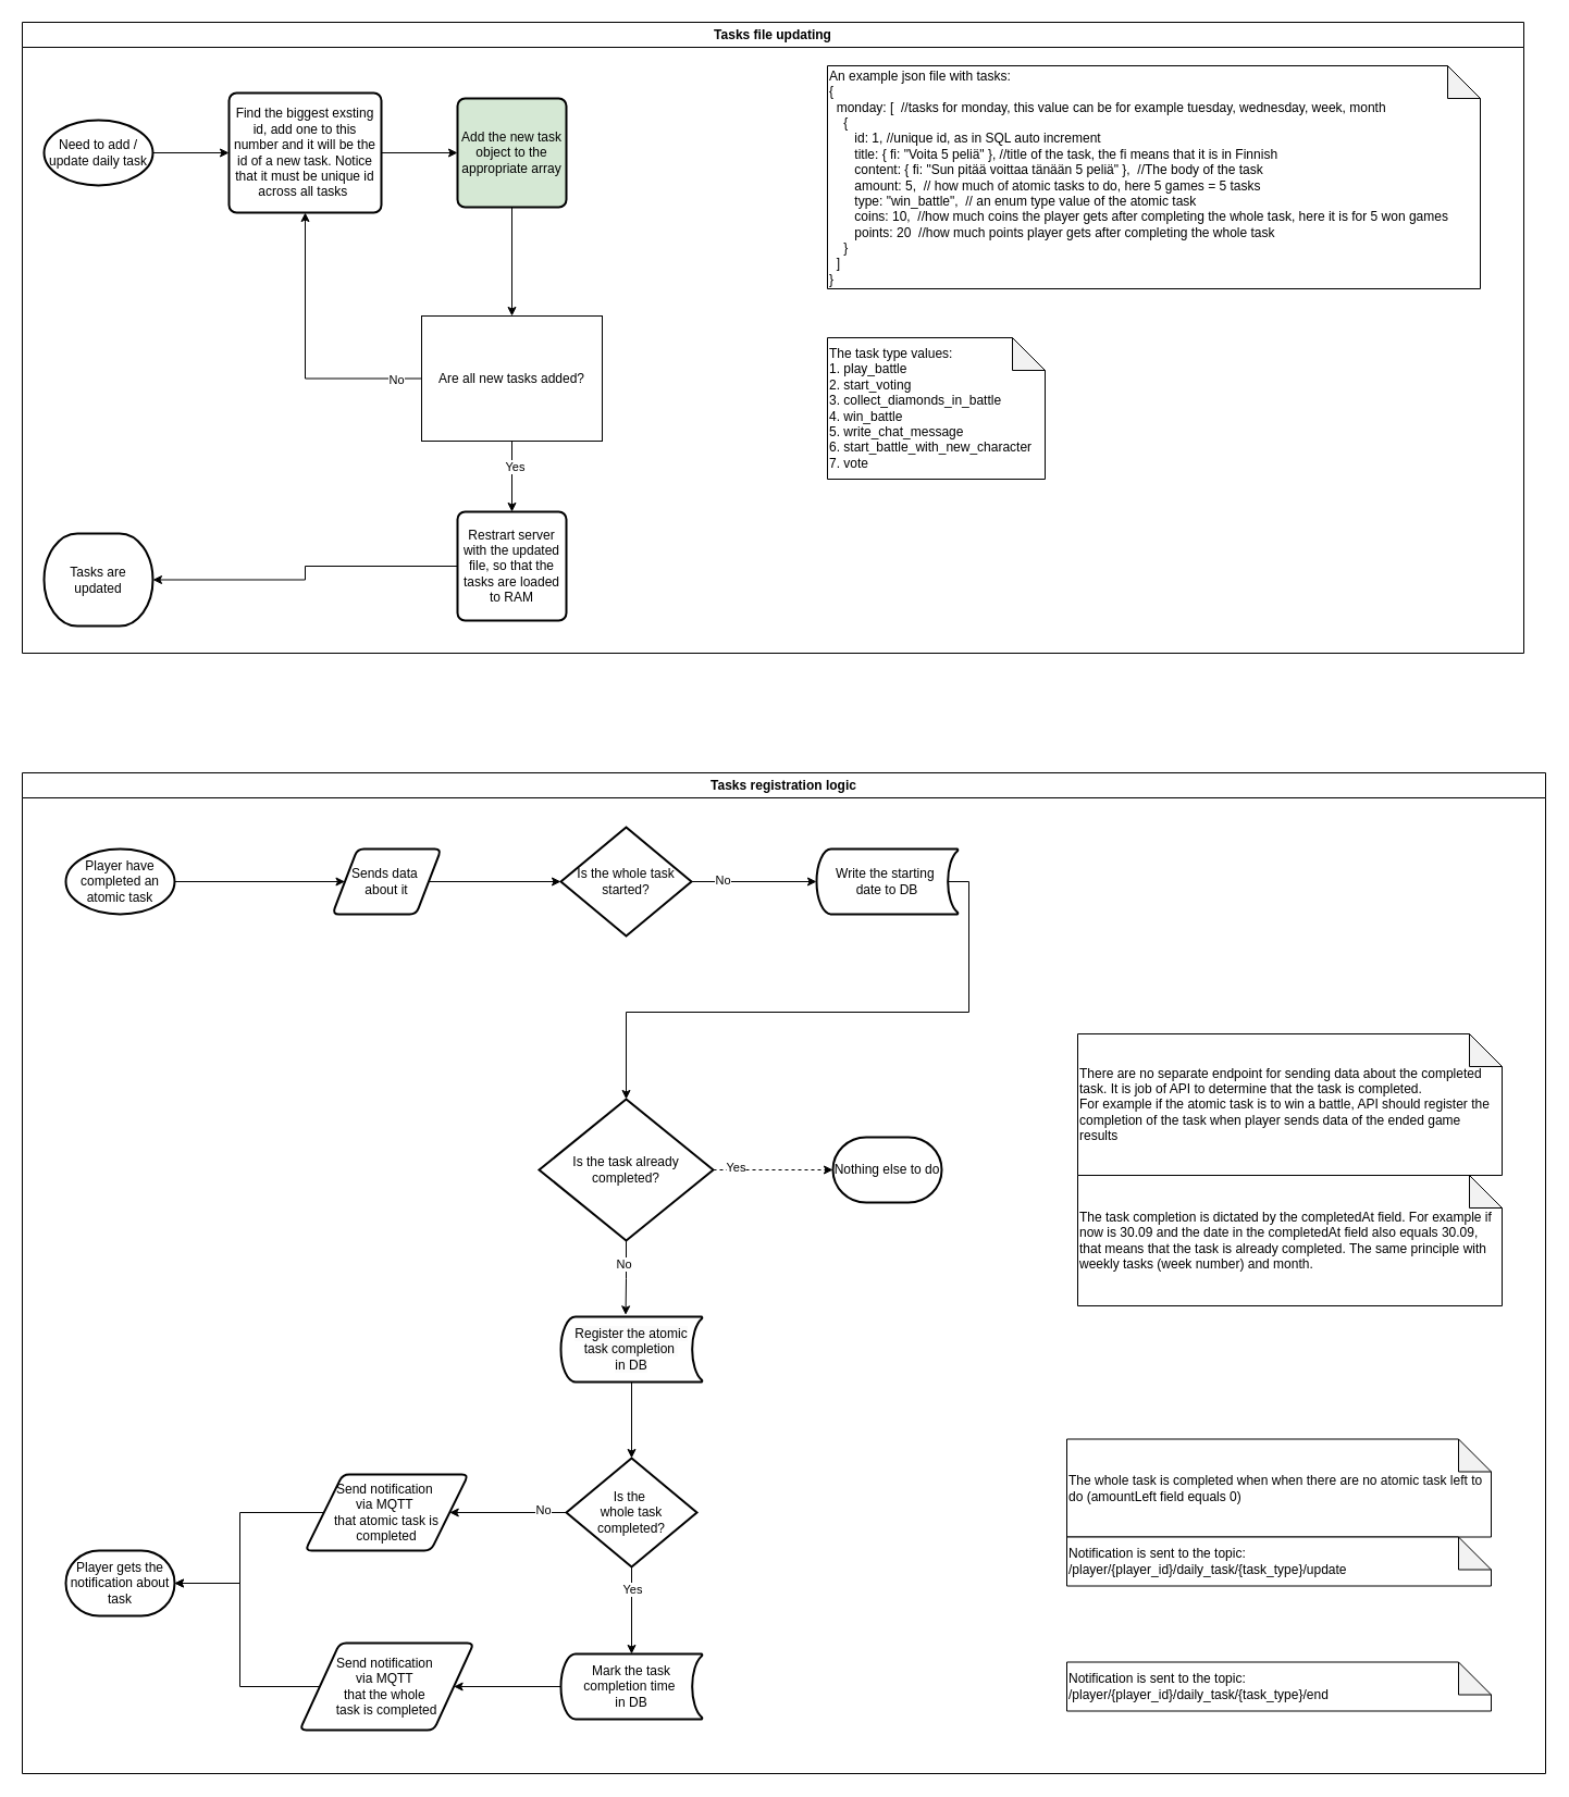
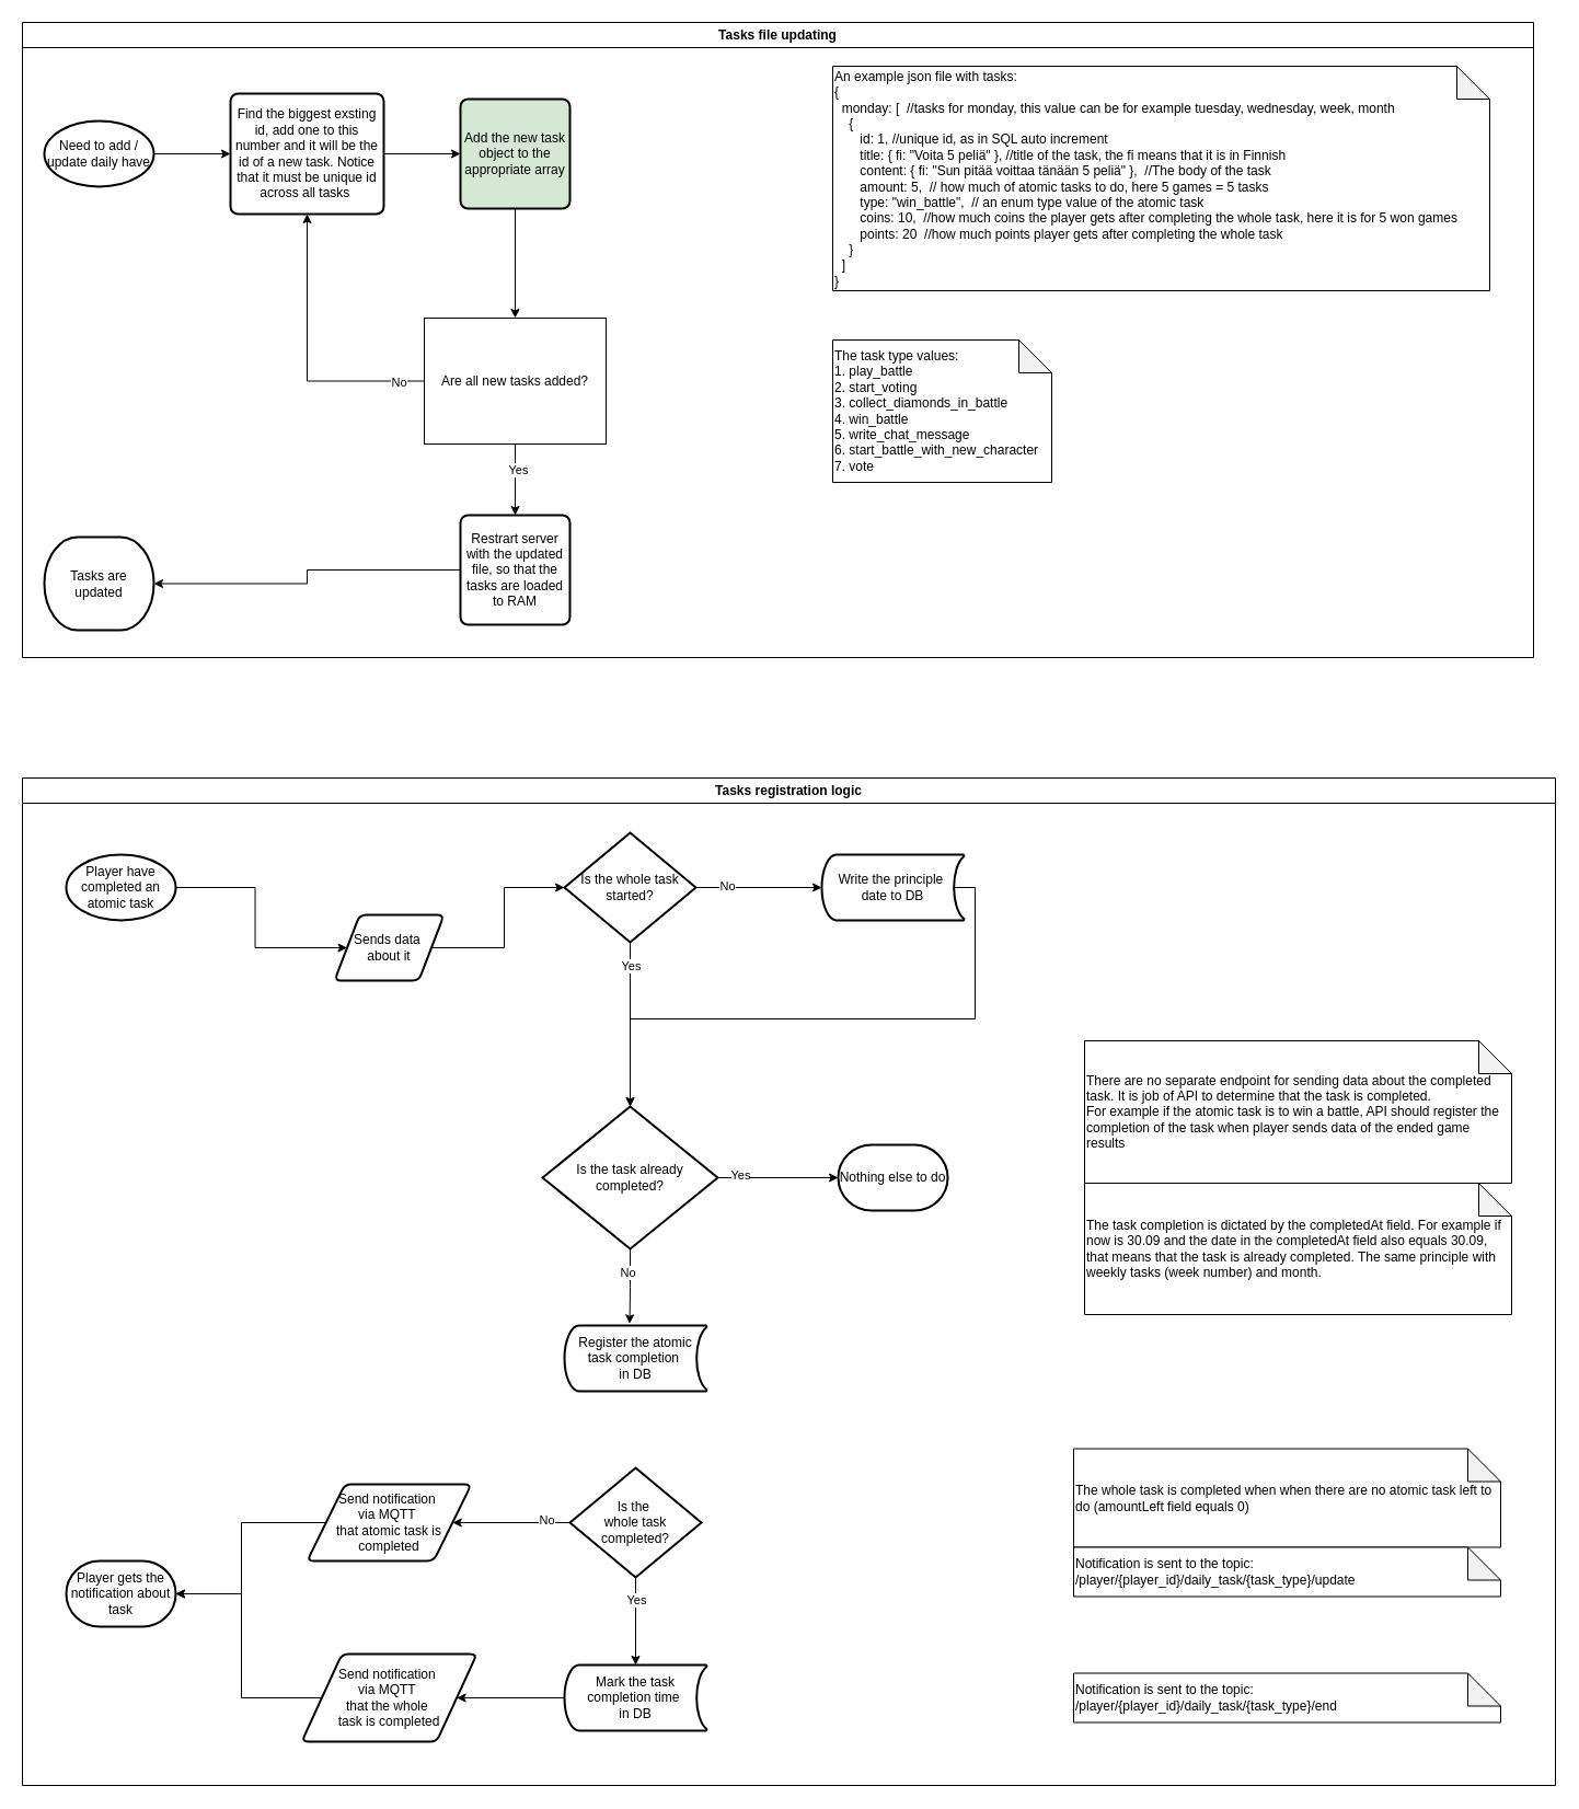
- <mxCell id="4" value="Need to add / update daily task" style="strokeWidth=2;html=1;shape=mxgraph.flowchart.start_1;whiteSpace=wrap;" vertex="1" parent="2"><mxGeometry x="20" y="90" width="100" height="60" as="geometry" /></mxCell>
+ <mxCell id="4" value="Need to add / update daily have" style="strokeWidth=2;html=1;shape=mxgraph.flowchart.start_1;whiteSpace=wrap;" vertex="1" parent="2"><mxGeometry x="20" y="90" width="100" height="60" as="geometry" /></mxCell>
- <mxCell id="22" value="Sends data&amp;nbsp;&lt;div&gt;about it&lt;/div&gt;" style="shape=parallelogram;html=1;strokeWidth=2;perimeter=parallelogramPerimeter;whiteSpace=wrap;rounded=1;arcSize=12;size=0.23;" vertex="1" parent="19"><mxGeometry x="285" y="70" width="100" height="60" as="geometry" /></mxCell>
+ <mxCell id="22" value="Sends data&amp;nbsp;&lt;div&gt;about it&lt;/div&gt;" style="shape=parallelogram;html=1;strokeWidth=2;perimeter=parallelogramPerimeter;whiteSpace=wrap;rounded=1;arcSize=12;size=0.23;" vertex="1" parent="19"><mxGeometry x="285" y="125" width="100" height="60" as="geometry" /></mxCell>
- <mxCell id="37" value="&lt;div&gt;Write the starting&amp;nbsp;&lt;/div&gt;&lt;div&gt;date to DB&lt;/div&gt;" style="strokeWidth=2;html=1;shape=mxgraph.flowchart.stored_data;whiteSpace=wrap;" vertex="1" parent="19"><mxGeometry x="730" y="70" width="130" height="60" as="geometry" /></mxCell>
+ <mxCell id="37" value="&lt;div&gt;Write the principle&amp;nbsp;&lt;/div&gt;&lt;div&gt;date to DB&lt;/div&gt;" style="strokeWidth=2;html=1;shape=mxgraph.flowchart.stored_data;whiteSpace=wrap;" vertex="1" parent="19"><mxGeometry x="730" y="70" width="130" height="60" as="geometry" /></mxCell>
+ <mxCell id="34" style="edgeStyle=orthogonalEdgeStyle;rounded=0;orthogonalLoop=1;jettySize=auto;html=1;exitX=0.5;exitY=1;exitDx=0;exitDy=0;exitPerimeter=0;" edge="1" parent="19" source="36" target="25"><mxGeometry relative="1" as="geometry" /></mxCell>
+ <mxCell id="35" value="Yes" style="edgeLabel;html=1;align=center;verticalAlign=middle;resizable=0;points=[];" vertex="1" connectable="0" parent="34"><mxGeometry x="-0.715" relative="1" as="geometry"><mxPoint as="offset" /></mxGeometry></mxCell>
- <mxCell id="23" style="edgeStyle=orthogonalEdgeStyle;rounded=0;orthogonalLoop=1;jettySize=auto;html=1;exitX=1;exitY=0.5;exitDx=0;exitDy=0;exitPerimeter=0;dashed=1;" edge="1" parent="19" source="25" target="42"><mxGeometry relative="1" as="geometry" /></mxCell>
+ <mxCell id="23" style="edgeStyle=orthogonalEdgeStyle;rounded=0;orthogonalLoop=1;jettySize=auto;html=1;exitX=1;exitY=0.5;exitDx=0;exitDy=0;exitPerimeter=0;" edge="1" parent="19" source="25" target="42"><mxGeometry relative="1" as="geometry" /></mxCell>
- <mxCell id="43" style="edgeStyle=orthogonalEdgeStyle;rounded=0;orthogonalLoop=1;jettySize=auto;html=1;exitX=0.5;exitY=1;exitDx=0;exitDy=0;exitPerimeter=0;entryX=0.5;entryY=0;entryDx=0;entryDy=0;entryPerimeter=0;" edge="1" parent="19" source="26" target="29"><mxGeometry relative="1" as="geometry" /></mxCell>
